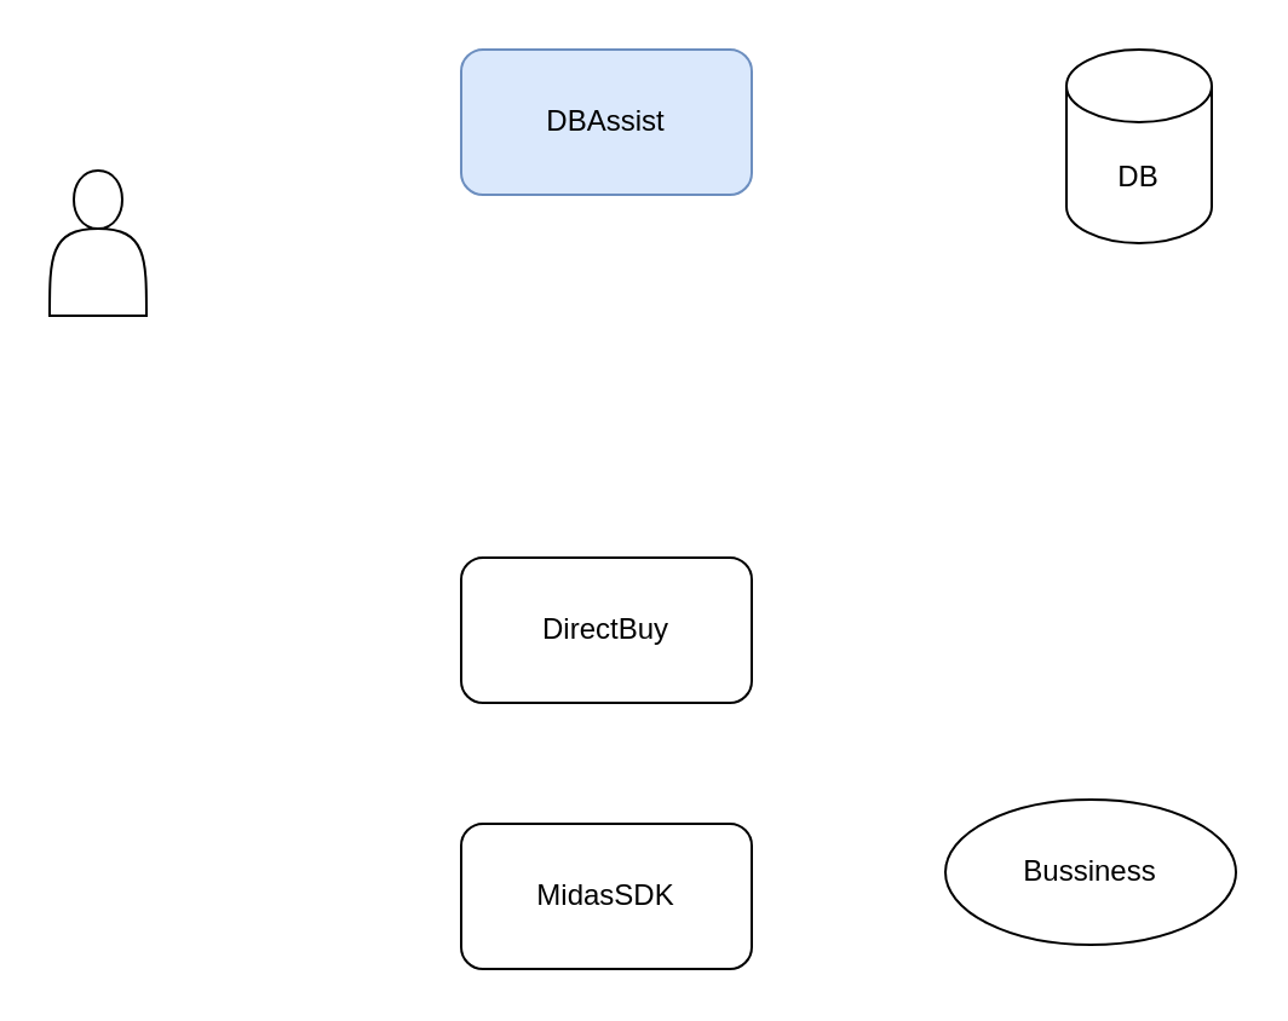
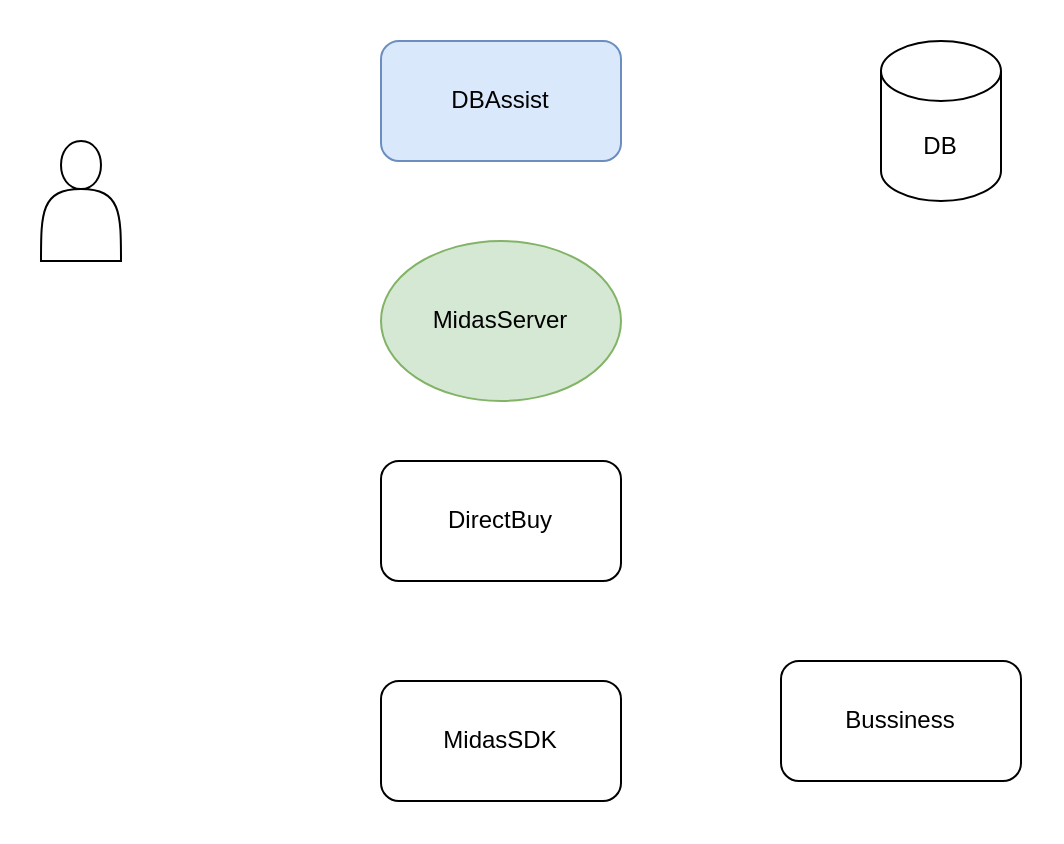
+ <mxCell id="3" value="MidasServer" style="ellipse;whiteSpace=wrap;html=1;fillColor=#d5e8d4;strokeColor=#82b366;" parent="1" vertex="1"><mxGeometry x="190" y="120" width="120" height="80" as="geometry" /></mxCell>
- <mxCell id="7" value="Bussiness" style="ellipse;whiteSpace=wrap;html=1;" parent="1" vertex="1"><mxGeometry x="390" y="330" width="120" height="60" as="geometry" /></mxCell>
+ <mxCell id="7" value="Bussiness" style="rounded=1;whiteSpace=wrap;html=1;" parent="1" vertex="1"><mxGeometry x="390" y="330" width="120" height="60" as="geometry" /></mxCell>
